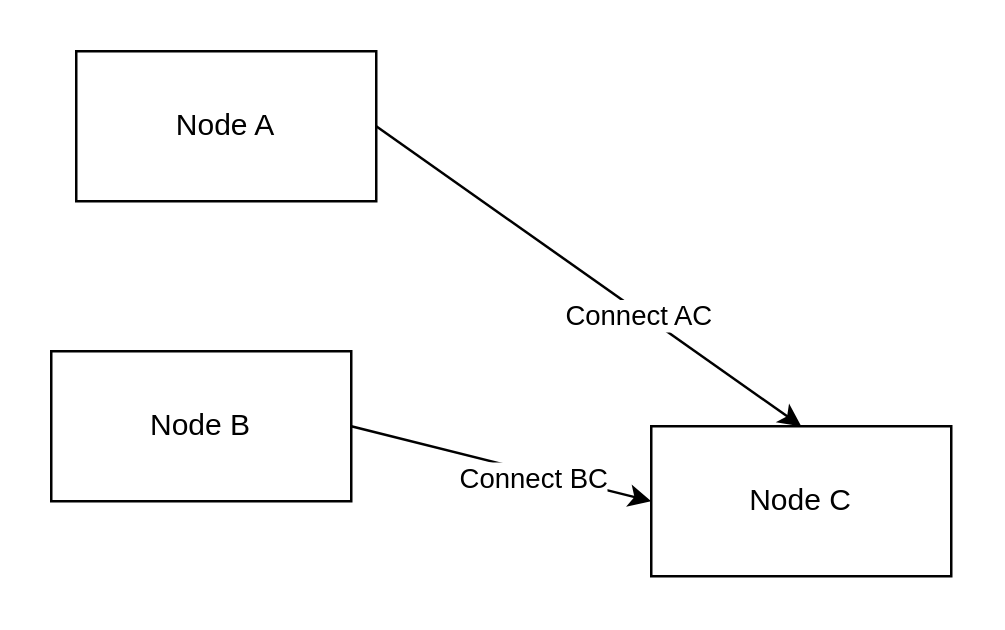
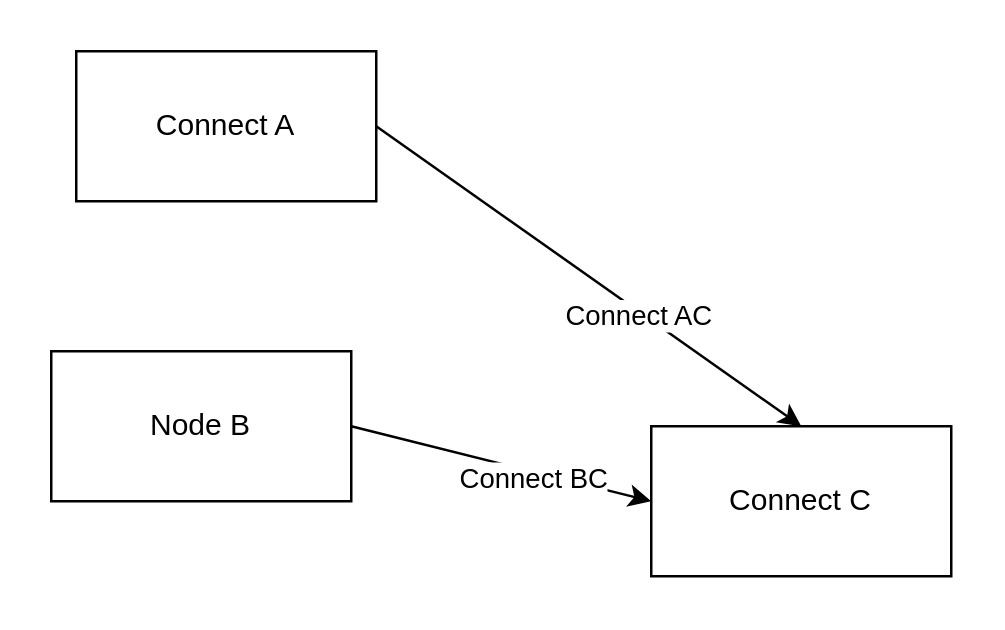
- <mxCell id="2" value="Node A" style="rounded=0;whiteSpace=wrap;html=1;" vertex="1" parent="1"><mxGeometry x="30" y="20" width="120" height="60" as="geometry" /></mxCell>
+ <mxCell id="2" value="Connect A" style="rounded=0;whiteSpace=wrap;html=1;" vertex="1" parent="1"><mxGeometry x="30" y="20" width="120" height="60" as="geometry" /></mxCell>
- <mxCell id="4" value="Node C" style="rounded=0;whiteSpace=wrap;html=1;" vertex="1" parent="1"><mxGeometry x="260" y="170" width="120" height="60" as="geometry" /></mxCell>
+ <mxCell id="4" value="Connect C" style="rounded=0;whiteSpace=wrap;html=1;" vertex="1" parent="1"><mxGeometry x="260" y="170" width="120" height="60" as="geometry" /></mxCell>
